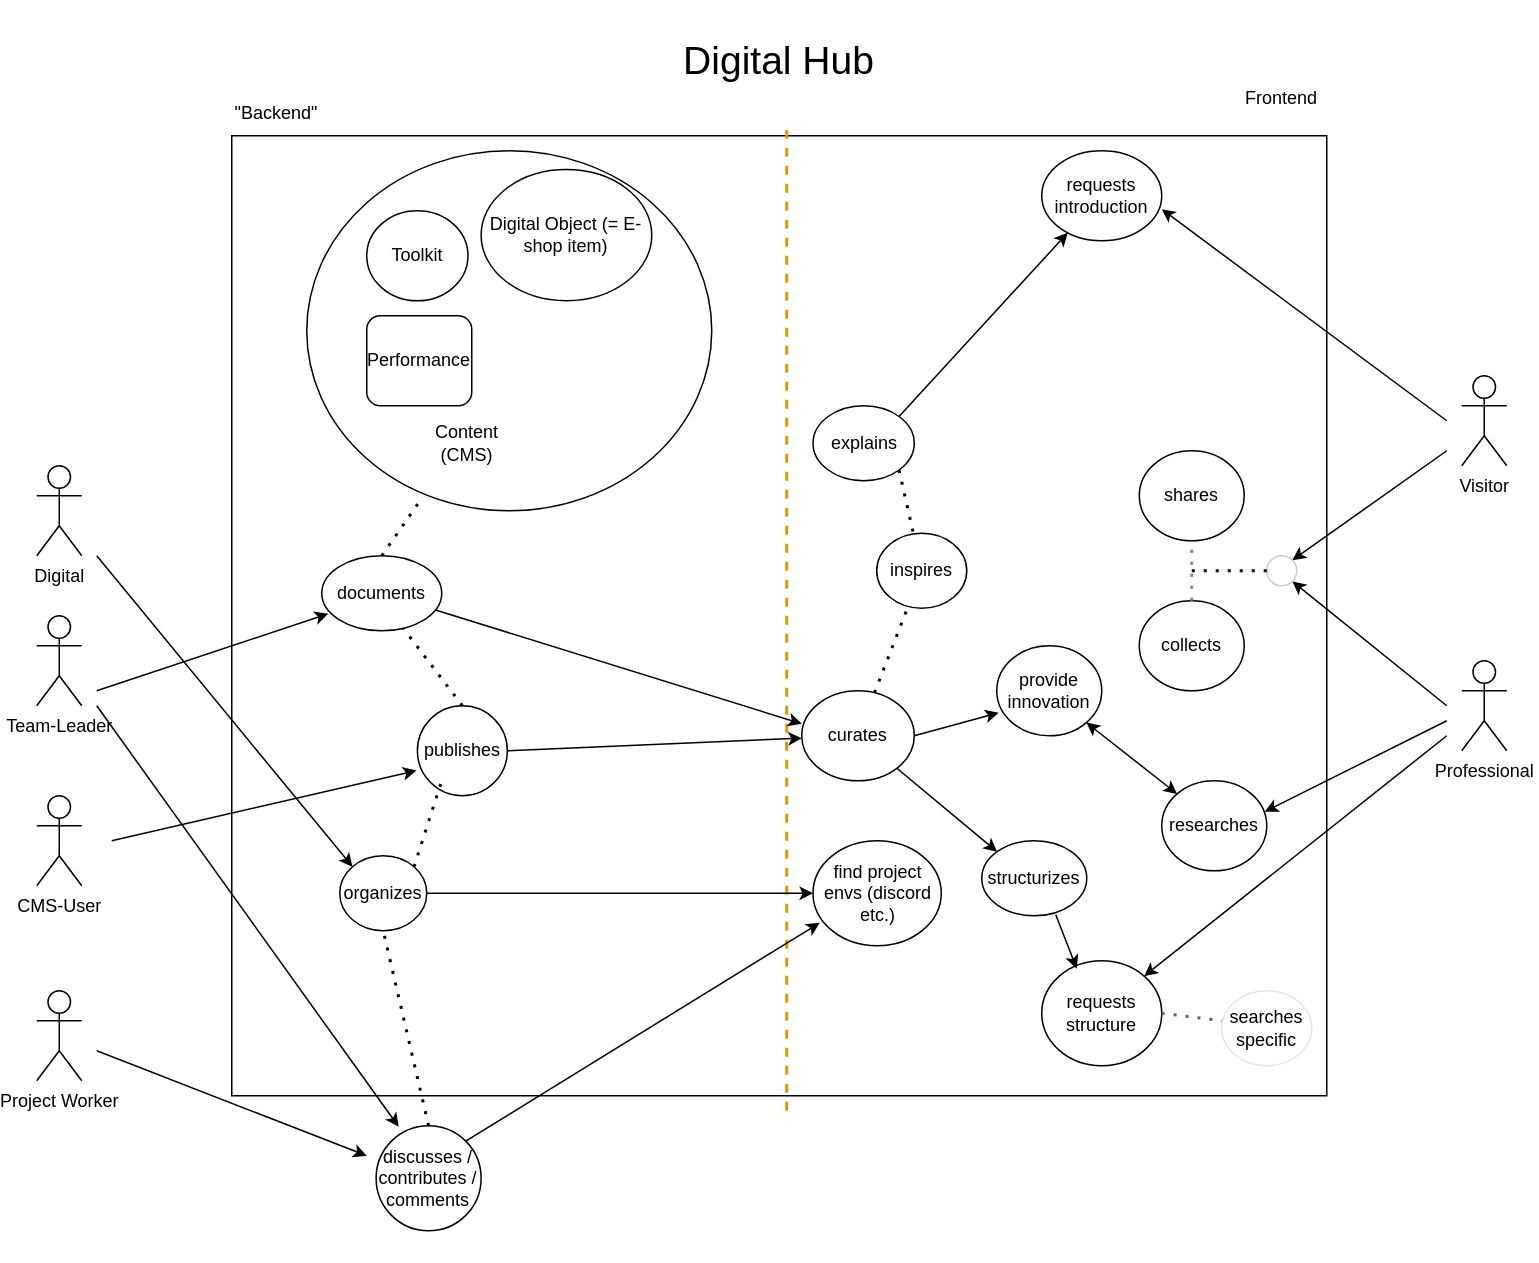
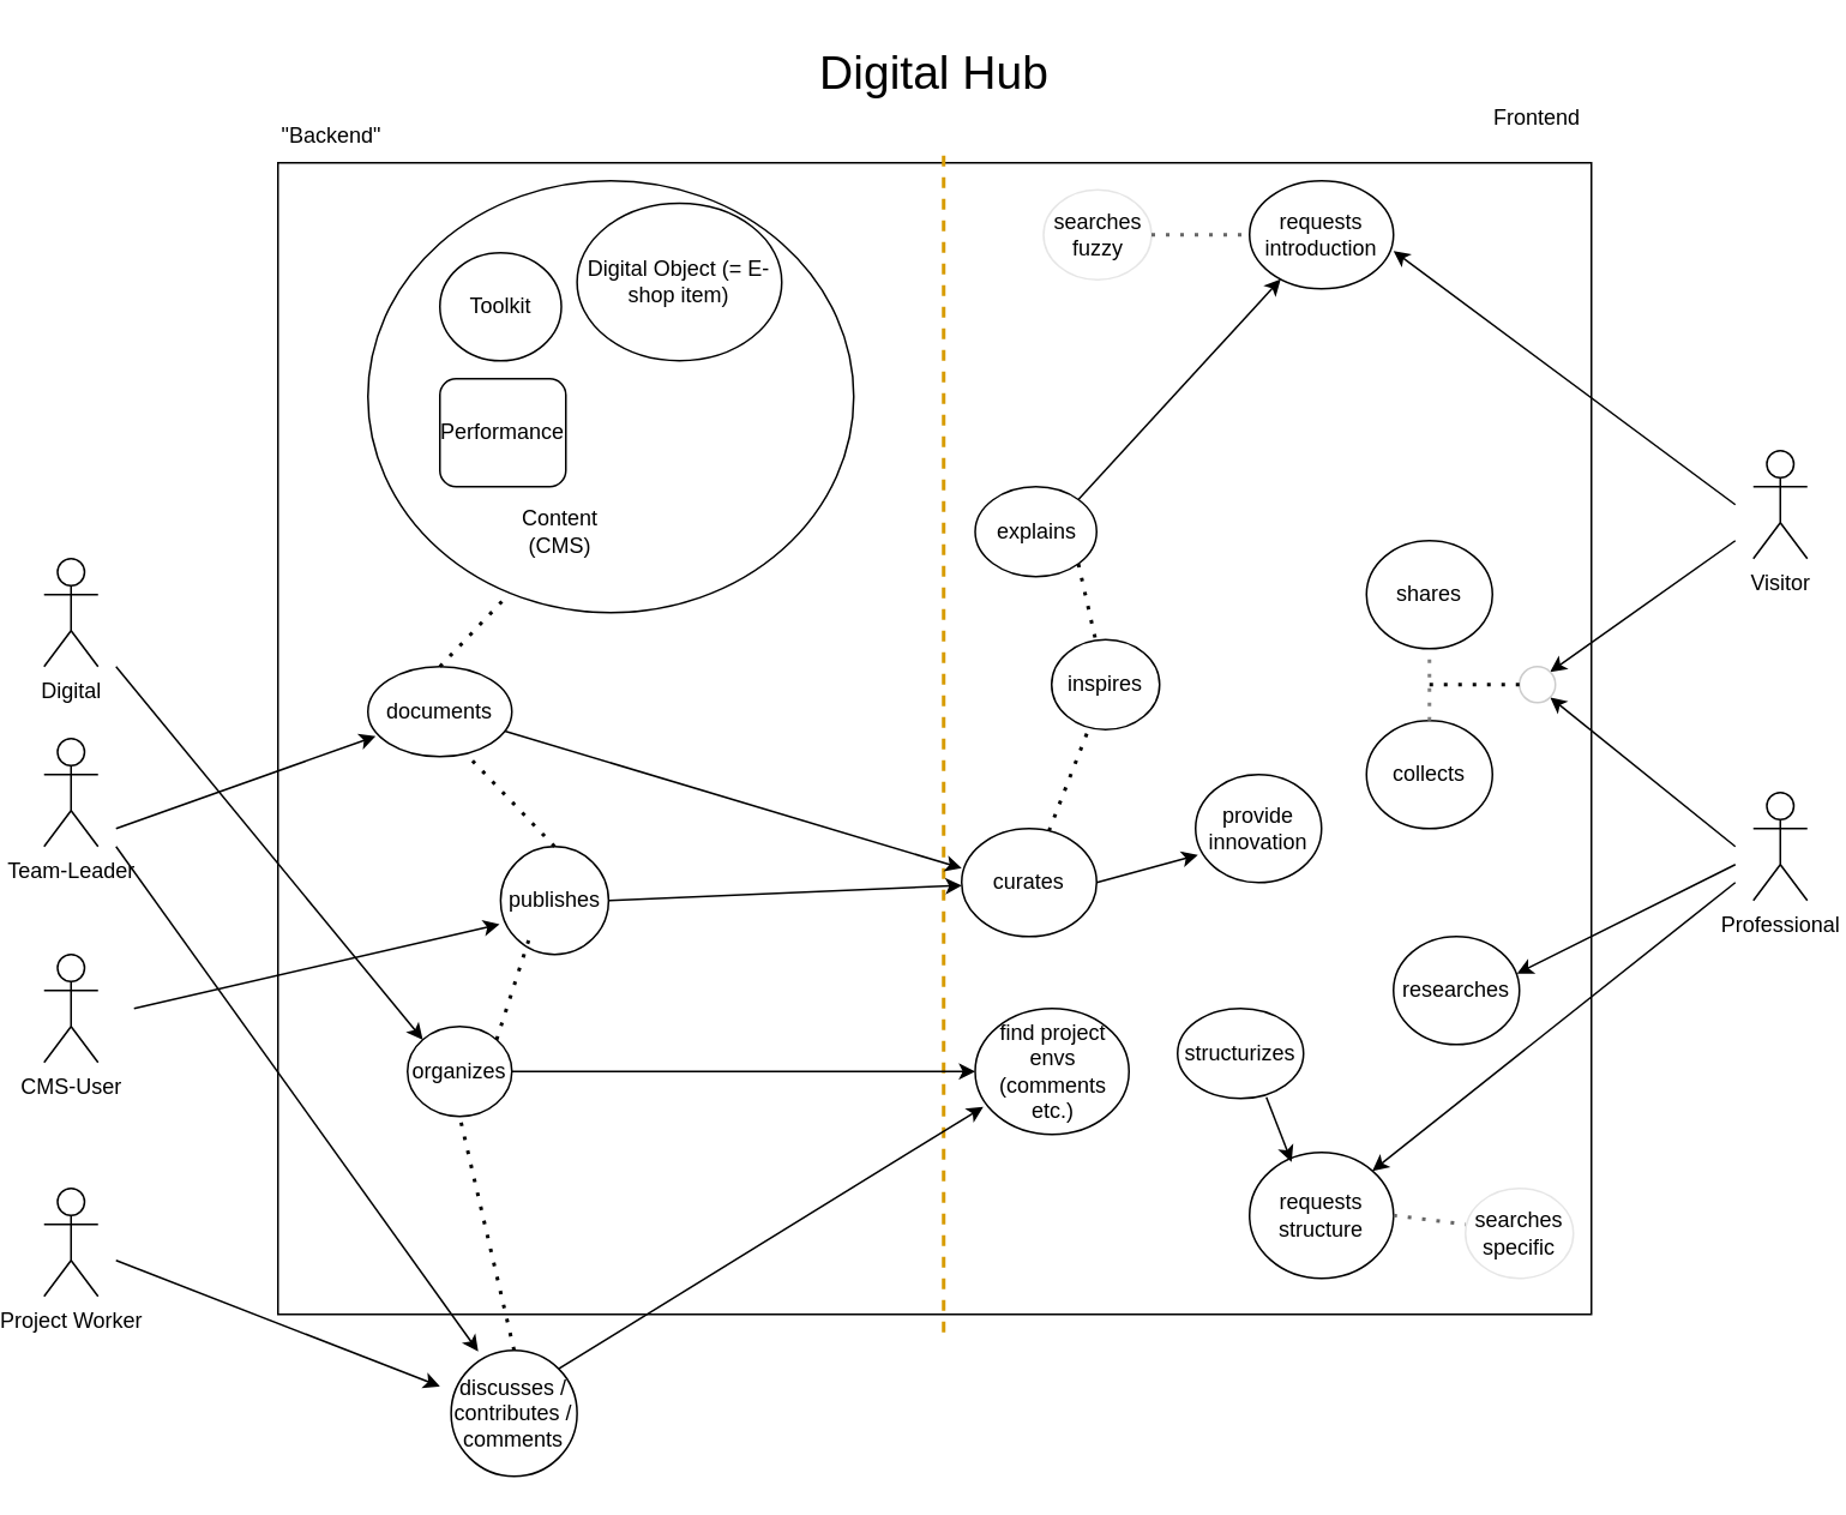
+ <mxCell id="25" value="searches fuzzy" style="ellipse;whiteSpace=wrap;html=1;strokeColor=#E6E6E6;" parent="1" vertex="1"><mxGeometry x="575.5" y="105" width="60" height="50" as="geometry" /></mxCell>
+ <mxCell id="45" value="" style="endArrow=none;dashed=1;html=1;dashPattern=1 3;strokeWidth=2;rounded=0;entryX=0;entryY=0.5;entryDx=0;entryDy=0;exitX=1;exitY=0.5;exitDx=0;exitDy=0;fillColor=#f5f5f5;strokeColor=#666666;" edge="1" parent="1" source="25" target="27"><mxGeometry width="50" height="50" relative="1" as="geometry"><mxPoint x="660" y="180" as="sourcePoint" /><mxPoint x="710" y="130" as="targetPoint" /></mxGeometry></mxCell>
- <mxCell id="23" value="documents" style="ellipse;whiteSpace=wrap;html=1;" parent="1" vertex="1"><mxGeometry x="210" y="370" width="80" height="50" as="geometry" /></mxCell>
+ <mxCell id="23" value="documents" style="ellipse;whiteSpace=wrap;html=1;" parent="1" vertex="1"><mxGeometry x="200" y="370" width="80" height="50" as="geometry" /></mxCell>
- <mxCell id="51" value="" style="endArrow=classic;startArrow=classic;html=1;rounded=0;entryX=0;entryY=0;entryDx=0;entryDy=0;exitX=1;exitY=1;exitDx=0;exitDy=0;" edge="1" parent="1" source="32" target="26"><mxGeometry width="50" height="50" relative="1" as="geometry"><mxPoint x="700" y="550" as="sourcePoint" /><mxPoint x="750" y="500" as="targetPoint" /></mxGeometry></mxCell>
- <mxCell id="47" value="" style="endArrow=classic;html=1;rounded=0;entryX=0;entryY=0;entryDx=0;entryDy=0;" edge="1" parent="1" source="22" target="24"><mxGeometry width="50" height="50" relative="1" as="geometry"><mxPoint x="620" y="650" as="sourcePoint" /><mxPoint x="670" y="600" as="targetPoint" /></mxGeometry></mxCell>
- <mxCell id="39" value="find project envs (discord etc.)" style="ellipse;whiteSpace=wrap;html=1;" parent="1" vertex="1"><mxGeometry x="537.5" y="560" width="85.5" height="70" as="geometry" /></mxCell>
+ <mxCell id="39" value="find project envs (comments etc.)" style="ellipse;whiteSpace=wrap;html=1;" parent="1" vertex="1"><mxGeometry x="537.5" y="560" width="85.5" height="70" as="geometry" /></mxCell>
